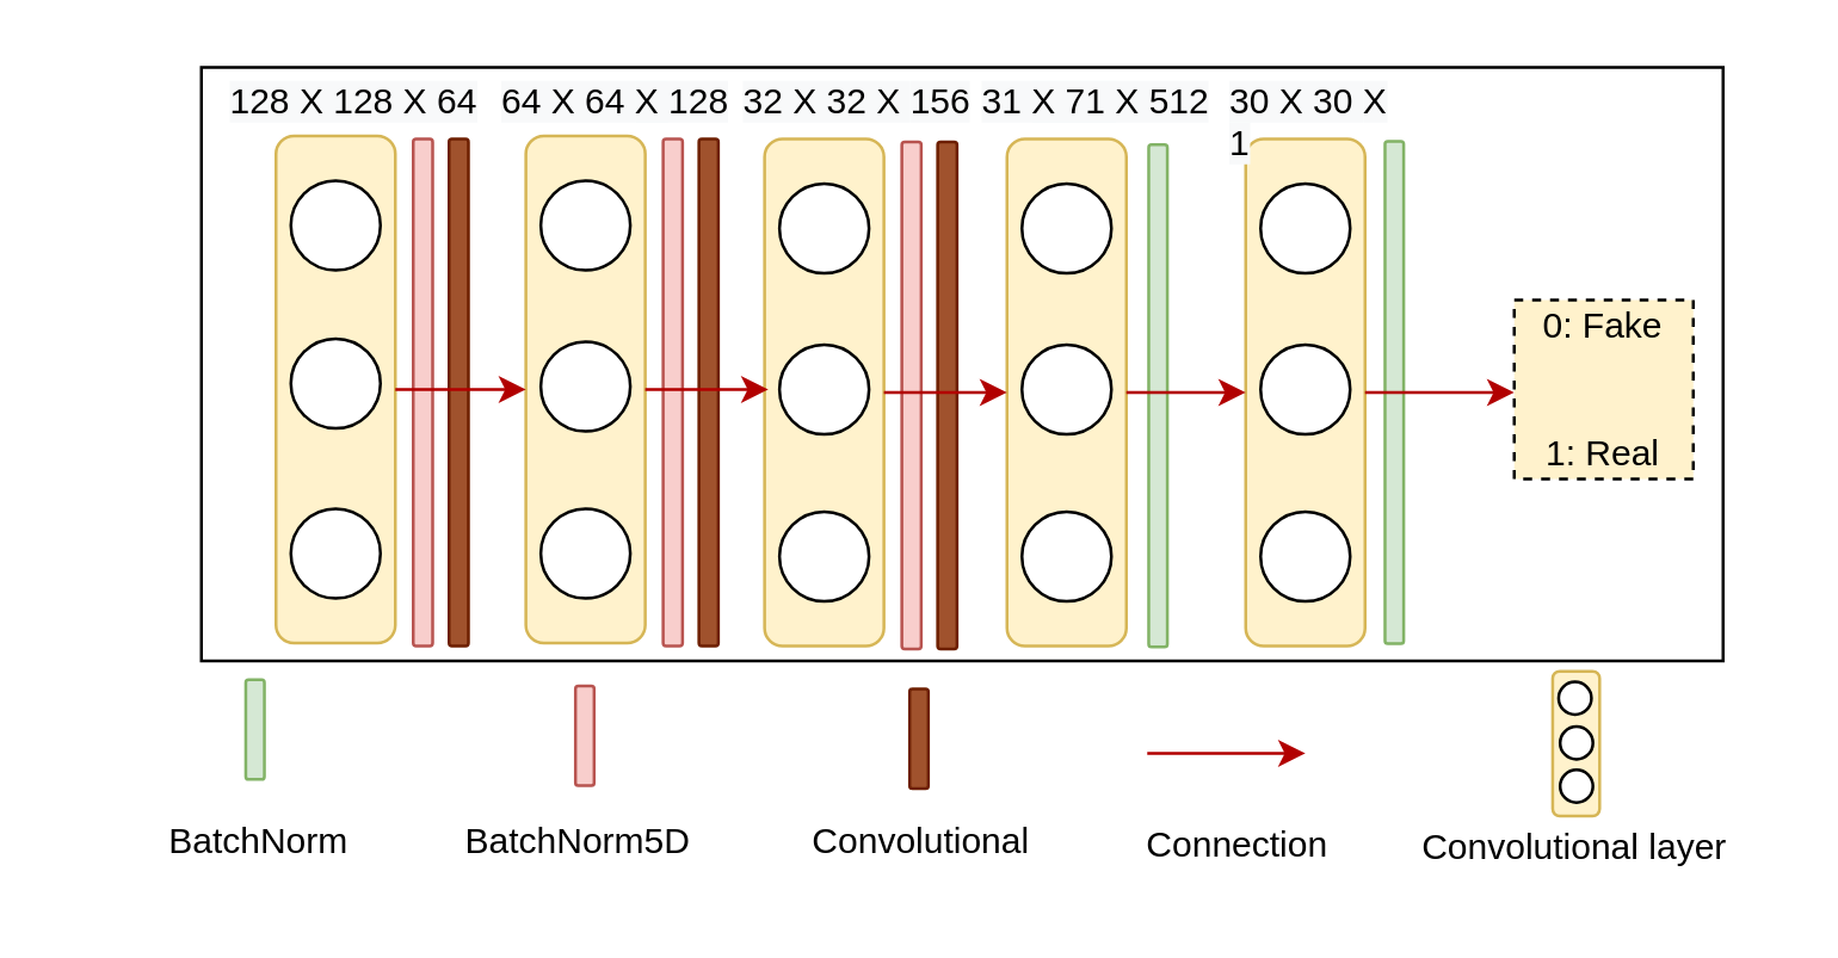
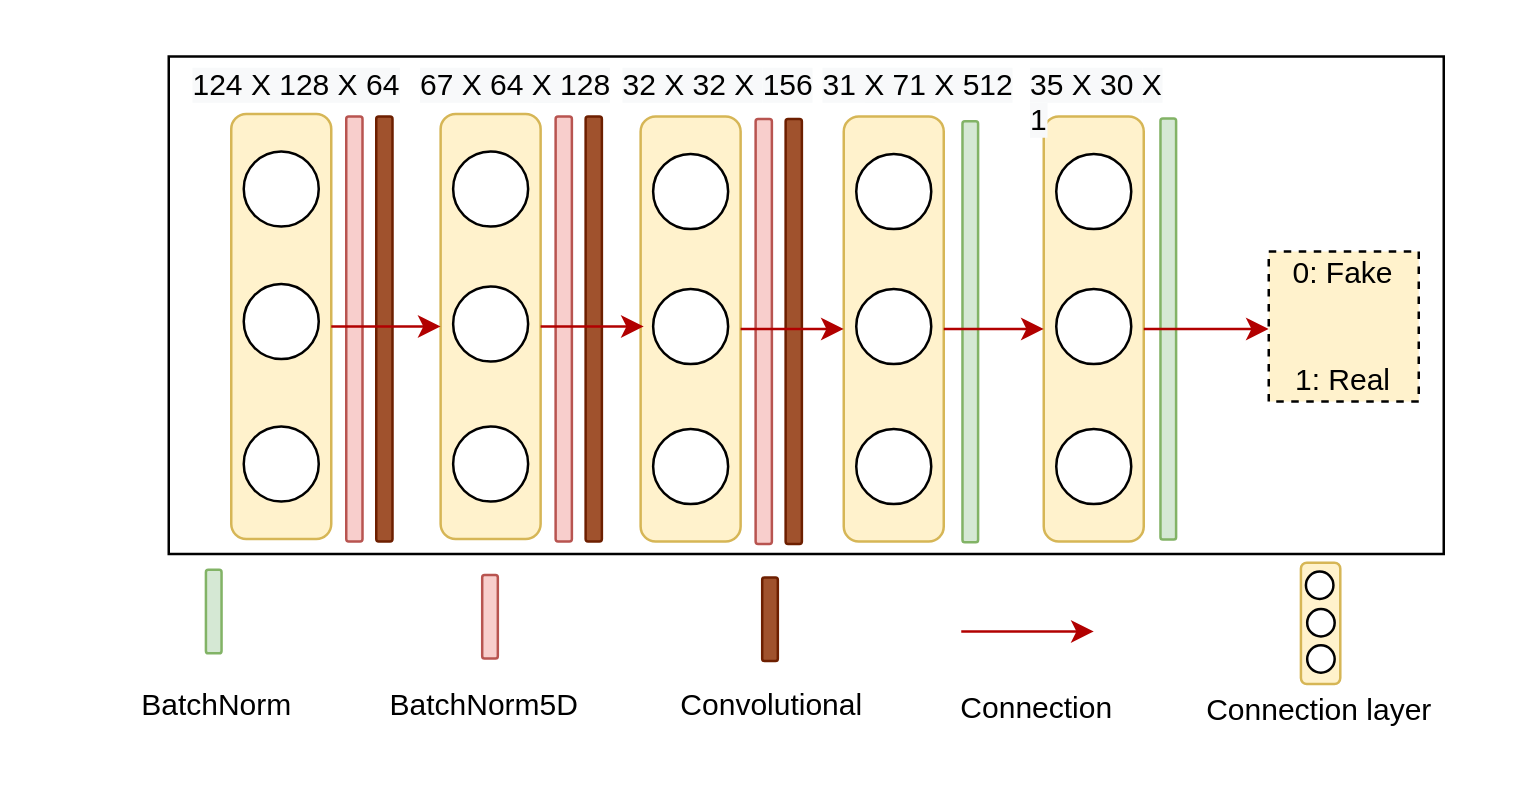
- <mxCell id="8" value="&lt;span style=&quot;color: rgb(0, 0, 0); font-family: Helvetica; font-size: 12px; font-style: normal; font-variant-ligatures: normal; font-variant-caps: normal; font-weight: 400; letter-spacing: normal; orphans: 2; text-align: left; text-indent: 0px; text-transform: none; widows: 2; word-spacing: 0px; -webkit-text-stroke-width: 0px; background-color: rgb(248, 249, 250); text-decoration-thickness: initial; text-decoration-style: initial; text-decoration-color: initial; float: none; display: inline !important;&quot;&gt;128 X 128 X 64&lt;/span&gt;" style="text;whiteSpace=wrap;html=1;" parent="1" vertex="1"><mxGeometry x="75" y="20" width="90" height="20" as="geometry" /></mxCell>
+ <mxCell id="8" value="&lt;span style=&quot;color: rgb(0, 0, 0); font-family: Helvetica; font-size: 12px; font-style: normal; font-variant-ligatures: normal; font-variant-caps: normal; font-weight: 400; letter-spacing: normal; orphans: 2; text-align: left; text-indent: 0px; text-transform: none; widows: 2; word-spacing: 0px; -webkit-text-stroke-width: 0px; background-color: rgb(248, 249, 250); text-decoration-thickness: initial; text-decoration-style: initial; text-decoration-color: initial; float: none; display: inline !important;&quot;&gt;124 X 128 X 64&lt;/span&gt;" style="text;whiteSpace=wrap;html=1;" parent="1" vertex="1"><mxGeometry x="75" y="20" width="90" height="20" as="geometry" /></mxCell>
- <mxCell id="15" value="&lt;span style=&quot;color: rgb(0, 0, 0); font-family: Helvetica; font-size: 12px; font-style: normal; font-variant-ligatures: normal; font-variant-caps: normal; font-weight: 400; letter-spacing: normal; orphans: 2; text-align: left; text-indent: 0px; text-transform: none; widows: 2; word-spacing: 0px; -webkit-text-stroke-width: 0px; background-color: rgb(248, 249, 250); text-decoration-thickness: initial; text-decoration-style: initial; text-decoration-color: initial; float: none; display: inline !important;&quot;&gt;64 X 64 &lt;/span&gt;&lt;span style=&quot;color: rgb(0, 0, 0); font-family: Helvetica; font-size: 12px; font-style: normal; font-variant-ligatures: normal; font-variant-caps: normal; font-weight: 400; letter-spacing: normal; orphans: 2; text-align: left; text-indent: 0px; text-transform: none; widows: 2; word-spacing: 0px; -webkit-text-stroke-width: 0px; background-color: rgb(248, 249, 250); text-decoration-thickness: initial; text-decoration-style: initial; text-decoration-color: initial; float: none; display: inline !important;&quot;&gt;&lt;span style=&quot;color: rgb(0, 0, 0); font-family: Helvetica; font-size: 12px; font-style: normal; font-variant-ligatures: normal; font-variant-caps: normal; font-weight: 400; letter-spacing: normal; orphans: 2; text-align: left; text-indent: 0px; text-transform: none; widows: 2; word-spacing: 0px; -webkit-text-stroke-width: 0px; background-color: rgb(248, 249, 250); text-decoration-thickness: initial; text-decoration-style: initial; text-decoration-color: initial; float: none; display: inline !important;&quot;&gt;X &lt;/span&gt;128&lt;/span&gt;" style="text;whiteSpace=wrap;html=1;" parent="1" vertex="1"><mxGeometry x="166" y="20" width="85" height="20" as="geometry" /></mxCell>
+ <mxCell id="15" value="&lt;span style=&quot;color: rgb(0, 0, 0); font-family: Helvetica; font-size: 12px; font-style: normal; font-variant-ligatures: normal; font-variant-caps: normal; font-weight: 400; letter-spacing: normal; orphans: 2; text-align: left; text-indent: 0px; text-transform: none; widows: 2; word-spacing: 0px; -webkit-text-stroke-width: 0px; background-color: rgb(248, 249, 250); text-decoration-thickness: initial; text-decoration-style: initial; text-decoration-color: initial; float: none; display: inline !important;&quot;&gt;67 X 64 &lt;/span&gt;&lt;span style=&quot;color: rgb(0, 0, 0); font-family: Helvetica; font-size: 12px; font-style: normal; font-variant-ligatures: normal; font-variant-caps: normal; font-weight: 400; letter-spacing: normal; orphans: 2; text-align: left; text-indent: 0px; text-transform: none; widows: 2; word-spacing: 0px; -webkit-text-stroke-width: 0px; background-color: rgb(248, 249, 250); text-decoration-thickness: initial; text-decoration-style: initial; text-decoration-color: initial; float: none; display: inline !important;&quot;&gt;&lt;span style=&quot;color: rgb(0, 0, 0); font-family: Helvetica; font-size: 12px; font-style: normal; font-variant-ligatures: normal; font-variant-caps: normal; font-weight: 400; letter-spacing: normal; orphans: 2; text-align: left; text-indent: 0px; text-transform: none; widows: 2; word-spacing: 0px; -webkit-text-stroke-width: 0px; background-color: rgb(248, 249, 250); text-decoration-thickness: initial; text-decoration-style: initial; text-decoration-color: initial; float: none; display: inline !important;&quot;&gt;X &lt;/span&gt;128&lt;/span&gt;" style="text;whiteSpace=wrap;html=1;" parent="1" vertex="1"><mxGeometry x="166" y="20" width="85" height="20" as="geometry" /></mxCell>
- <mxCell id="32" value="&lt;span style=&quot;color: rgb(0, 0, 0); font-family: Helvetica; font-size: 12px; font-style: normal; font-variant-ligatures: normal; font-variant-caps: normal; font-weight: 400; letter-spacing: normal; orphans: 2; text-align: left; text-indent: 0px; text-transform: none; widows: 2; word-spacing: 0px; -webkit-text-stroke-width: 0px; background-color: rgb(248, 249, 250); text-decoration-thickness: initial; text-decoration-style: initial; text-decoration-color: initial; float: none; display: inline !important;&quot;&gt;30 X 30 &lt;/span&gt;&lt;span style=&quot;color: rgb(0, 0, 0); font-family: Helvetica; font-size: 12px; font-style: normal; font-variant-ligatures: normal; font-variant-caps: normal; font-weight: 400; letter-spacing: normal; orphans: 2; text-align: left; text-indent: 0px; text-transform: none; widows: 2; word-spacing: 0px; -webkit-text-stroke-width: 0px; background-color: rgb(248, 249, 250); text-decoration-thickness: initial; text-decoration-style: initial; text-decoration-color: initial; float: none; display: inline !important;&quot;&gt;X 1&lt;/span&gt;&lt;span style=&quot;color: rgb(0, 0, 0); font-family: Helvetica; font-size: 12px; font-style: normal; font-variant-ligatures: normal; font-variant-caps: normal; font-weight: 400; letter-spacing: normal; orphans: 2; text-align: left; text-indent: 0px; text-transform: none; widows: 2; word-spacing: 0px; -webkit-text-stroke-width: 0px; background-color: rgb(248, 249, 250); text-decoration-thickness: initial; text-decoration-style: initial; text-decoration-color: initial; float: none; display: inline !important;&quot;&gt;&lt;/span&gt;" style="text;whiteSpace=wrap;html=1;" parent="1" vertex="1"><mxGeometry x="410.25" y="20" width="62.75" height="20" as="geometry" /></mxCell>
+ <mxCell id="32" value="&lt;span style=&quot;color: rgb(0, 0, 0); font-family: Helvetica; font-size: 12px; font-style: normal; font-variant-ligatures: normal; font-variant-caps: normal; font-weight: 400; letter-spacing: normal; orphans: 2; text-align: left; text-indent: 0px; text-transform: none; widows: 2; word-spacing: 0px; -webkit-text-stroke-width: 0px; background-color: rgb(248, 249, 250); text-decoration-thickness: initial; text-decoration-style: initial; text-decoration-color: initial; float: none; display: inline !important;&quot;&gt;35 X 30 &lt;/span&gt;&lt;span style=&quot;color: rgb(0, 0, 0); font-family: Helvetica; font-size: 12px; font-style: normal; font-variant-ligatures: normal; font-variant-caps: normal; font-weight: 400; letter-spacing: normal; orphans: 2; text-align: left; text-indent: 0px; text-transform: none; widows: 2; word-spacing: 0px; -webkit-text-stroke-width: 0px; background-color: rgb(248, 249, 250); text-decoration-thickness: initial; text-decoration-style: initial; text-decoration-color: initial; float: none; display: inline !important;&quot;&gt;X 1&lt;/span&gt;&lt;span style=&quot;color: rgb(0, 0, 0); font-family: Helvetica; font-size: 12px; font-style: normal; font-variant-ligatures: normal; font-variant-caps: normal; font-weight: 400; letter-spacing: normal; orphans: 2; text-align: left; text-indent: 0px; text-transform: none; widows: 2; word-spacing: 0px; -webkit-text-stroke-width: 0px; background-color: rgb(248, 249, 250); text-decoration-thickness: initial; text-decoration-style: initial; text-decoration-color: initial; float: none; display: inline !important;&quot;&gt;&lt;/span&gt;" style="text;whiteSpace=wrap;html=1;" parent="1" vertex="1"><mxGeometry x="410.25" y="20" width="62.75" height="20" as="geometry" /></mxCell>
- <mxCell id="40" value="Convolutional layer" style="text;html=1;strokeColor=none;fillColor=none;align=center;verticalAlign=middle;whiteSpace=wrap;rounded=0;" parent="1" vertex="1"><mxGeometry x="462.25" y="268.5" width="131" height="30" as="geometry" /></mxCell>
+ <mxCell id="40" value="Connection layer" style="text;html=1;strokeColor=none;fillColor=none;align=center;verticalAlign=middle;whiteSpace=wrap;rounded=0;" parent="1" vertex="1"><mxGeometry x="462.25" y="268.5" width="131" height="30" as="geometry" /></mxCell>
